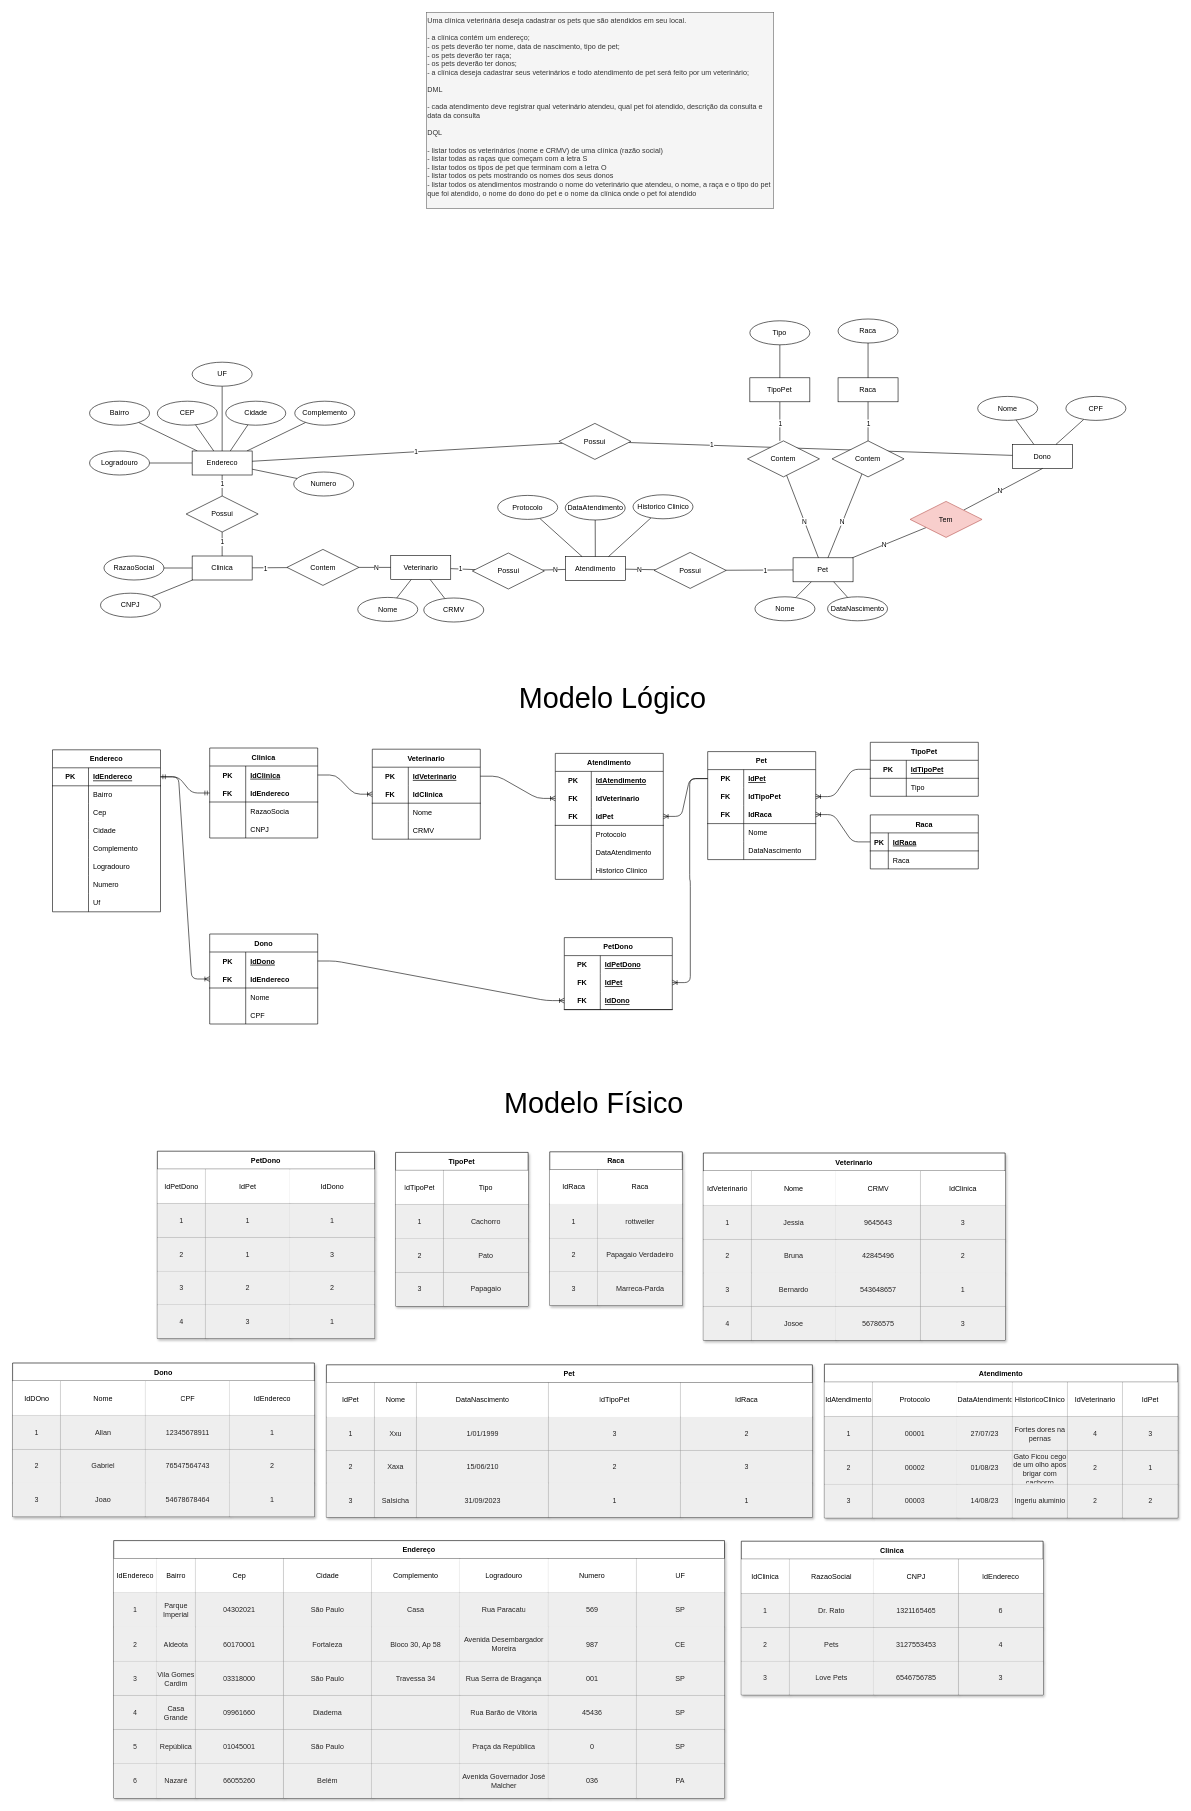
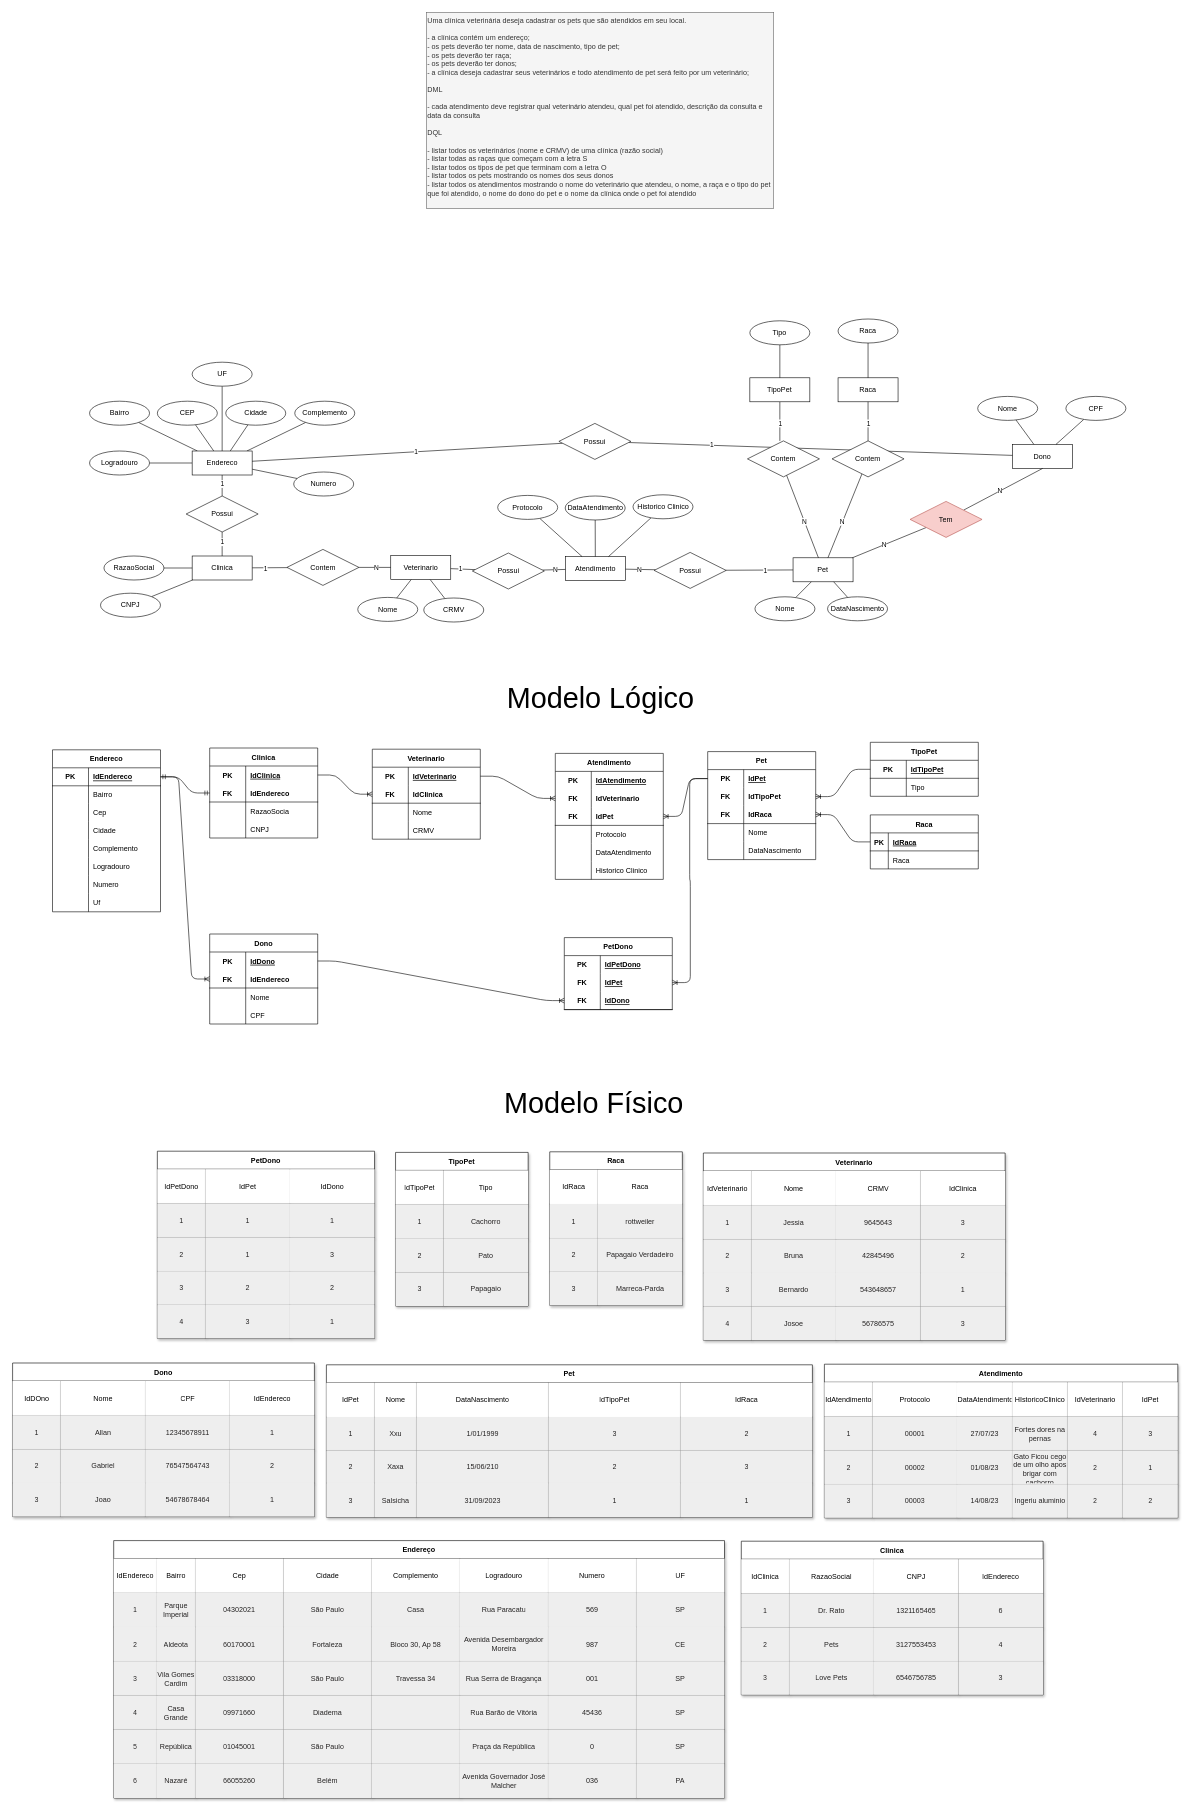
- <mxCell id="4" value="Modelo Lógico" style="text;html=1;align=center;verticalAlign=middle;resizable=0;points=[];autosize=1;strokeColor=none;fillColor=none;fontSize=48;" parent="1" vertex="1"><mxGeometry x="849.5" y="1128" width="340" height="70" as="geometry" /></mxCell>
+ <mxCell id="4" value="Modelo Lógico" style="text;html=1;align=center;verticalAlign=middle;resizable=0;points=[];autosize=1;strokeColor=none;fillColor=none;fontSize=48;" parent="1" vertex="1"><mxGeometry x="829.5" y="1128" width="340" height="70" as="geometry" /></mxCell>
- <mxCell id="46" value="09961660" style="shape=partialRectangle;html=1;whiteSpace=wrap;connectable=0;top=0;left=0;bottom=0;right=0;overflow=hidden;shadow=1;labelBackgroundColor=none;fillColor=#eeeeee;strokeColor=#36393d;fontColor=#252323;" vertex="1" parent="43"><mxGeometry x="136" width="147" height="57" as="geometry"><mxRectangle width="147" height="57" as="alternateBounds" /></mxGeometry></mxCell>
+ <mxCell id="46" value="09971660" style="shape=partialRectangle;html=1;whiteSpace=wrap;connectable=0;top=0;left=0;bottom=0;right=0;overflow=hidden;shadow=1;labelBackgroundColor=none;fillColor=#eeeeee;strokeColor=#36393d;fontColor=#252323;" vertex="1" parent="43"><mxGeometry x="136" width="147" height="57" as="geometry"><mxRectangle width="147" height="57" as="alternateBounds" /></mxGeometry></mxCell>
